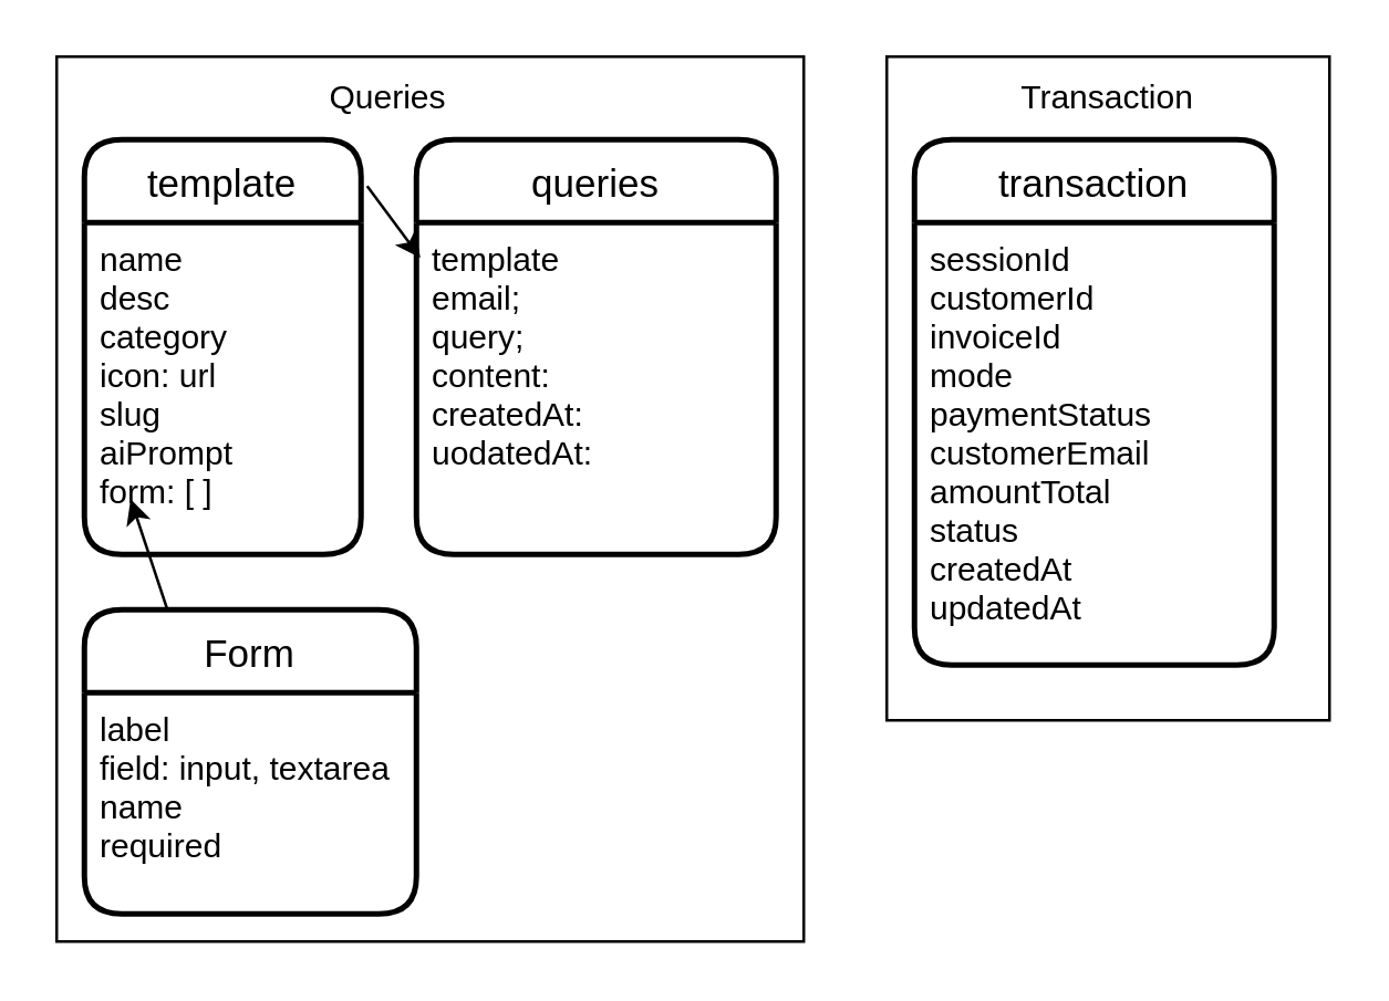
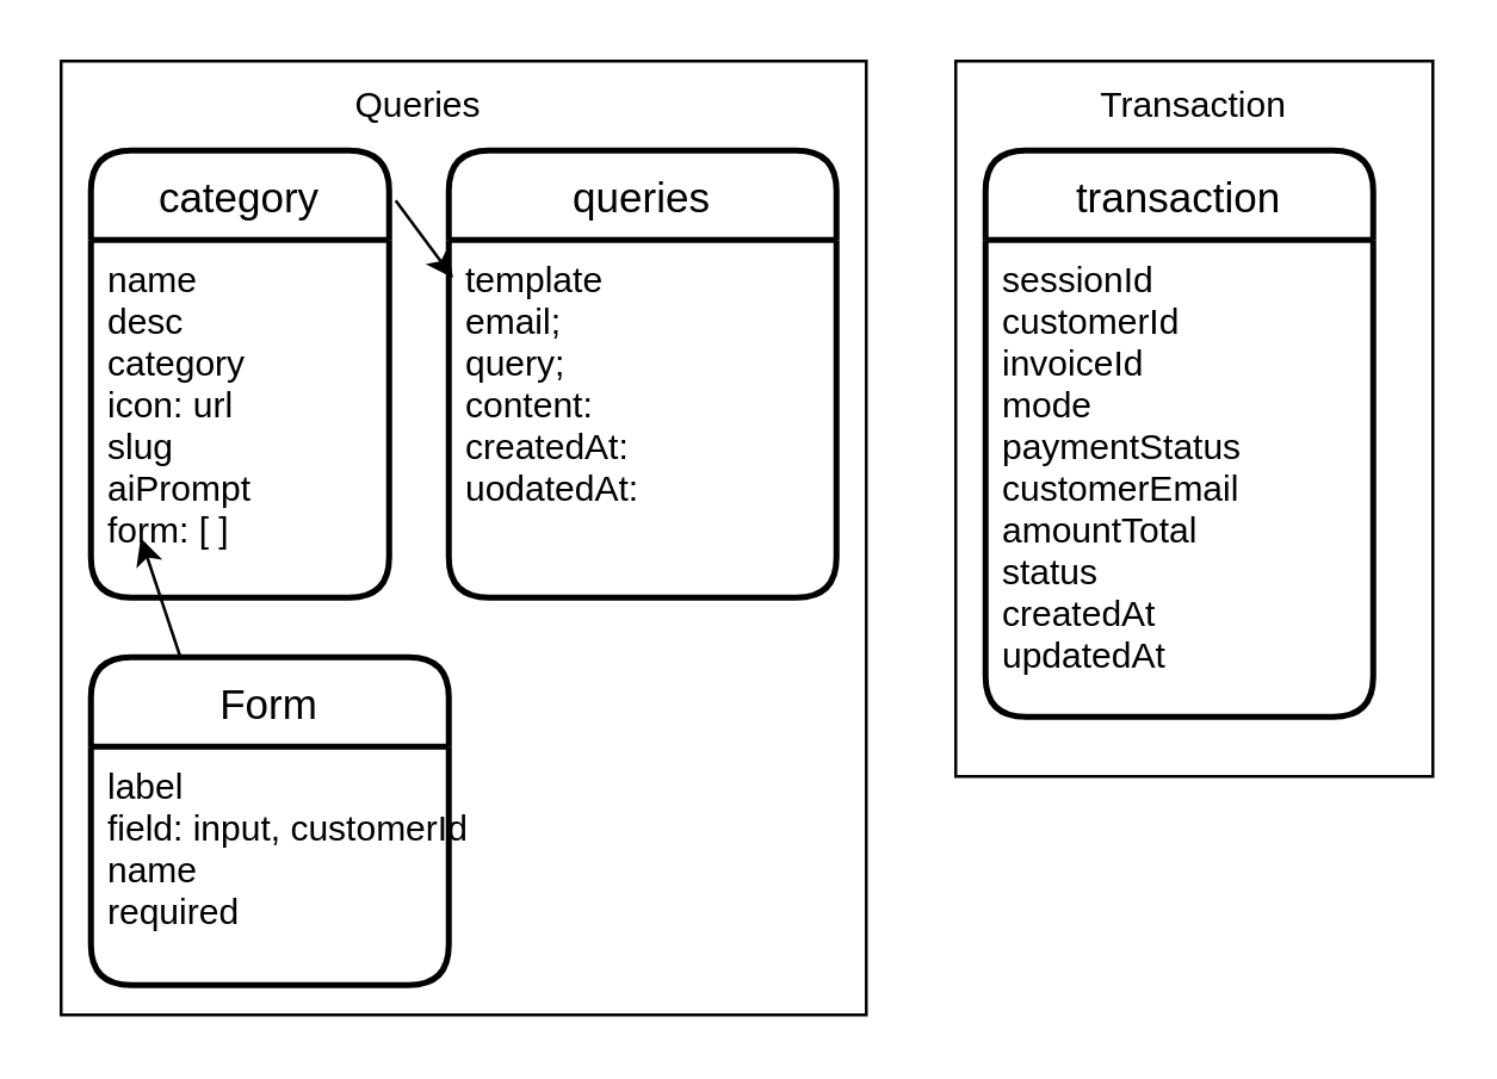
- <mxCell id="7" value="template" style="swimlane;childLayout=stackLayout;horizontal=1;startSize=30;horizontalStack=0;rounded=1;fontSize=14;fontStyle=0;strokeWidth=2;resizeParent=0;resizeLast=1;shadow=0;dashed=0;align=center;" parent="1" vertex="1"><mxGeometry x="30" y="50" width="100" height="150" as="geometry" /></mxCell>
+ <mxCell id="7" value="category" style="swimlane;childLayout=stackLayout;horizontal=1;startSize=30;horizontalStack=0;rounded=1;fontSize=14;fontStyle=0;strokeWidth=2;resizeParent=0;resizeLast=1;shadow=0;dashed=0;align=center;" parent="1" vertex="1"><mxGeometry x="30" y="50" width="100" height="150" as="geometry" /></mxCell>
- <mxCell id="11" value="label&#10;field: input, textarea&#10;name&#10;required" style="align=left;strokeColor=none;fillColor=none;spacingLeft=4;fontSize=12;verticalAlign=top;resizable=0;rotatable=0;part=1;" parent="10" vertex="1"><mxGeometry y="30" width="120" height="80" as="geometry" /></mxCell>
+ <mxCell id="11" value="label&#10;field: input, customerId&#10;name&#10;required" style="align=left;strokeColor=none;fillColor=none;spacingLeft=4;fontSize=12;verticalAlign=top;resizable=0;rotatable=0;part=1;" parent="10" vertex="1"><mxGeometry y="30" width="120" height="80" as="geometry" /></mxCell>
